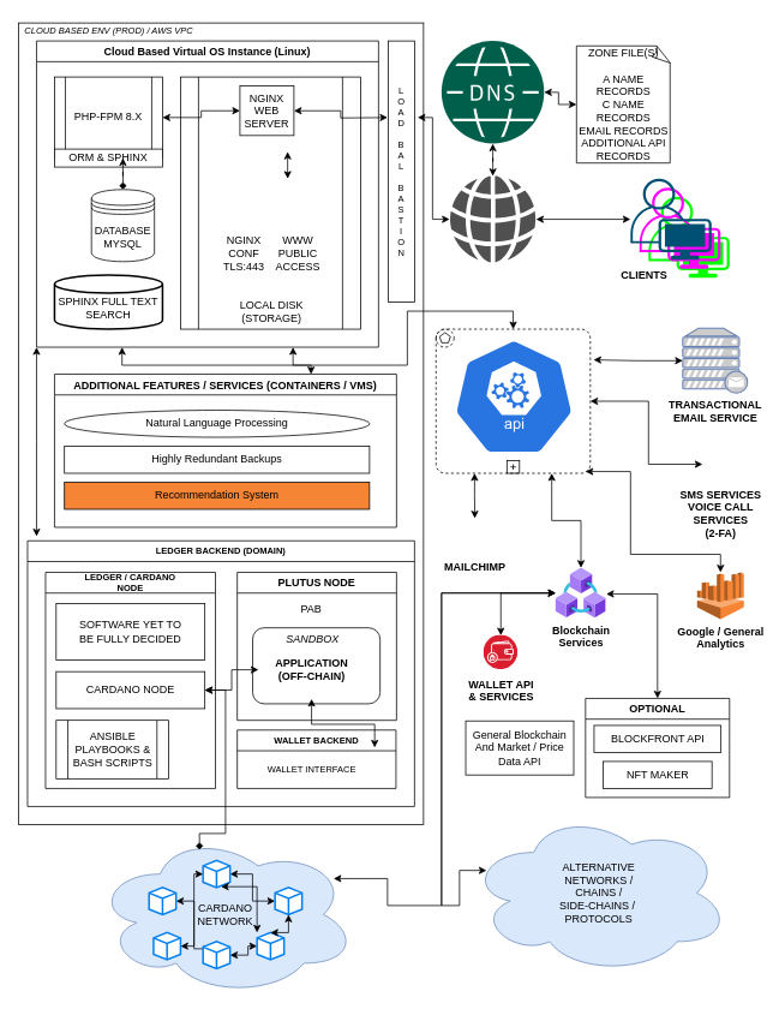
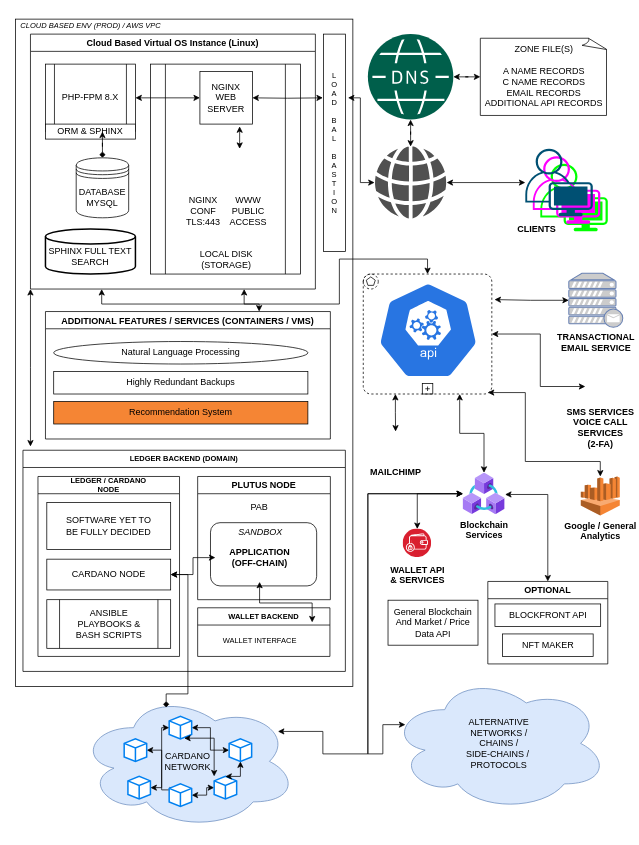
- <mxCell id="31" value="ZONE FILE(S)&lt;br&gt;&lt;br&gt;A NAME RECORDS&lt;br&gt;C NAME RECORDS&lt;br&gt;EMAIL RECORDS&lt;br&gt;ADDITIONAL API RECORDS" style="whiteSpace=wrap;html=1;shape=mxgraph.basic.document;labelBackgroundColor=none;labelBorderColor=none;fontColor=#000000;strokeWidth=1;" parent="1" vertex="1"><mxGeometry x="640" y="50.5" width="105" height="130" as="geometry" /></mxCell>
+ <mxCell id="31" value="ZONE FILE(S)&lt;br&gt;&lt;br&gt;A NAME RECORDS&lt;br&gt;C NAME RECORDS&lt;br&gt;EMAIL RECORDS&lt;br&gt;ADDITIONAL API RECORDS" style="whiteSpace=wrap;html=1;shape=mxgraph.basic.document;labelBackgroundColor=none;labelBorderColor=none;fontColor=#000000;strokeWidth=1;" parent="1" vertex="1"><mxGeometry x="640" y="50.5" width="170" height="103" as="geometry" /></mxCell>
- <mxCell id="14" value="NGINX&lt;br&gt;WEB&lt;br&gt;SERVER" style="whiteSpace=wrap;html=1;aspect=fixed;" parent="9" vertex="1"><mxGeometry x="226" y="50" width="60" height="55" as="geometry" /></mxCell>
+ <mxCell id="14" value="NGINX&lt;br&gt;WEB&lt;br&gt;SERVER" style="whiteSpace=wrap;html=1;aspect=fixed;" parent="9" vertex="1"><mxGeometry x="226" y="50" width="70" height="70" as="geometry" /></mxCell>
- <mxCell id="75" value="ANSIBLE&lt;br&gt;PLAYBOOKS &amp;amp;&lt;br&gt;BASH SCRIPTS" style="shape=process;whiteSpace=wrap;html=1;backgroundOutline=1;labelBackgroundColor=none;labelBorderColor=none;strokeWidth=1;" parent="72" vertex="1"><mxGeometry x="11.8" y="164.324" width="125" height="64.865" as="geometry" /></mxCell>
+ <mxCell id="75" value="ANSIBLE&lt;br&gt;PLAYBOOKS &amp;amp;&lt;br&gt;BASH SCRIPTS" style="shape=process;whiteSpace=wrap;html=1;backgroundOutline=1;labelBackgroundColor=none;labelBorderColor=none;strokeWidth=1;" parent="72" vertex="1"><mxGeometry x="11.8" y="164.324" width="165.204" height="64.865" as="geometry" /></mxCell>
